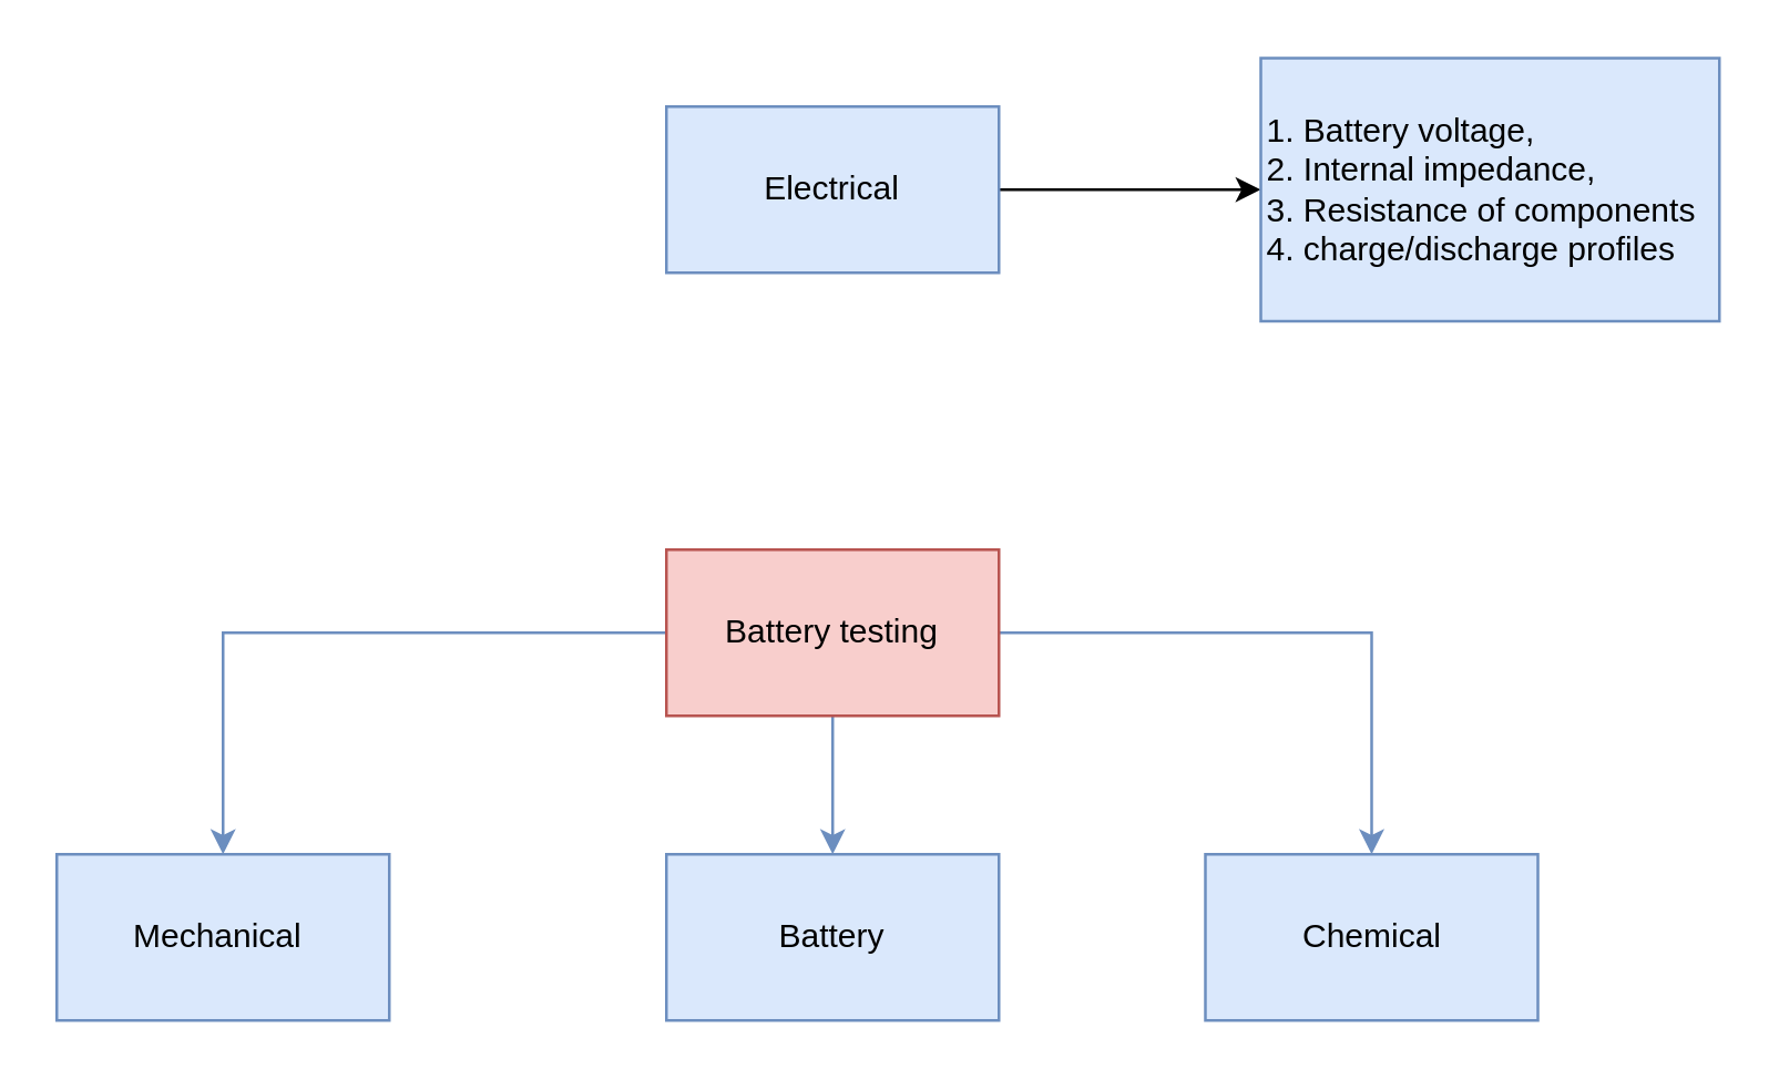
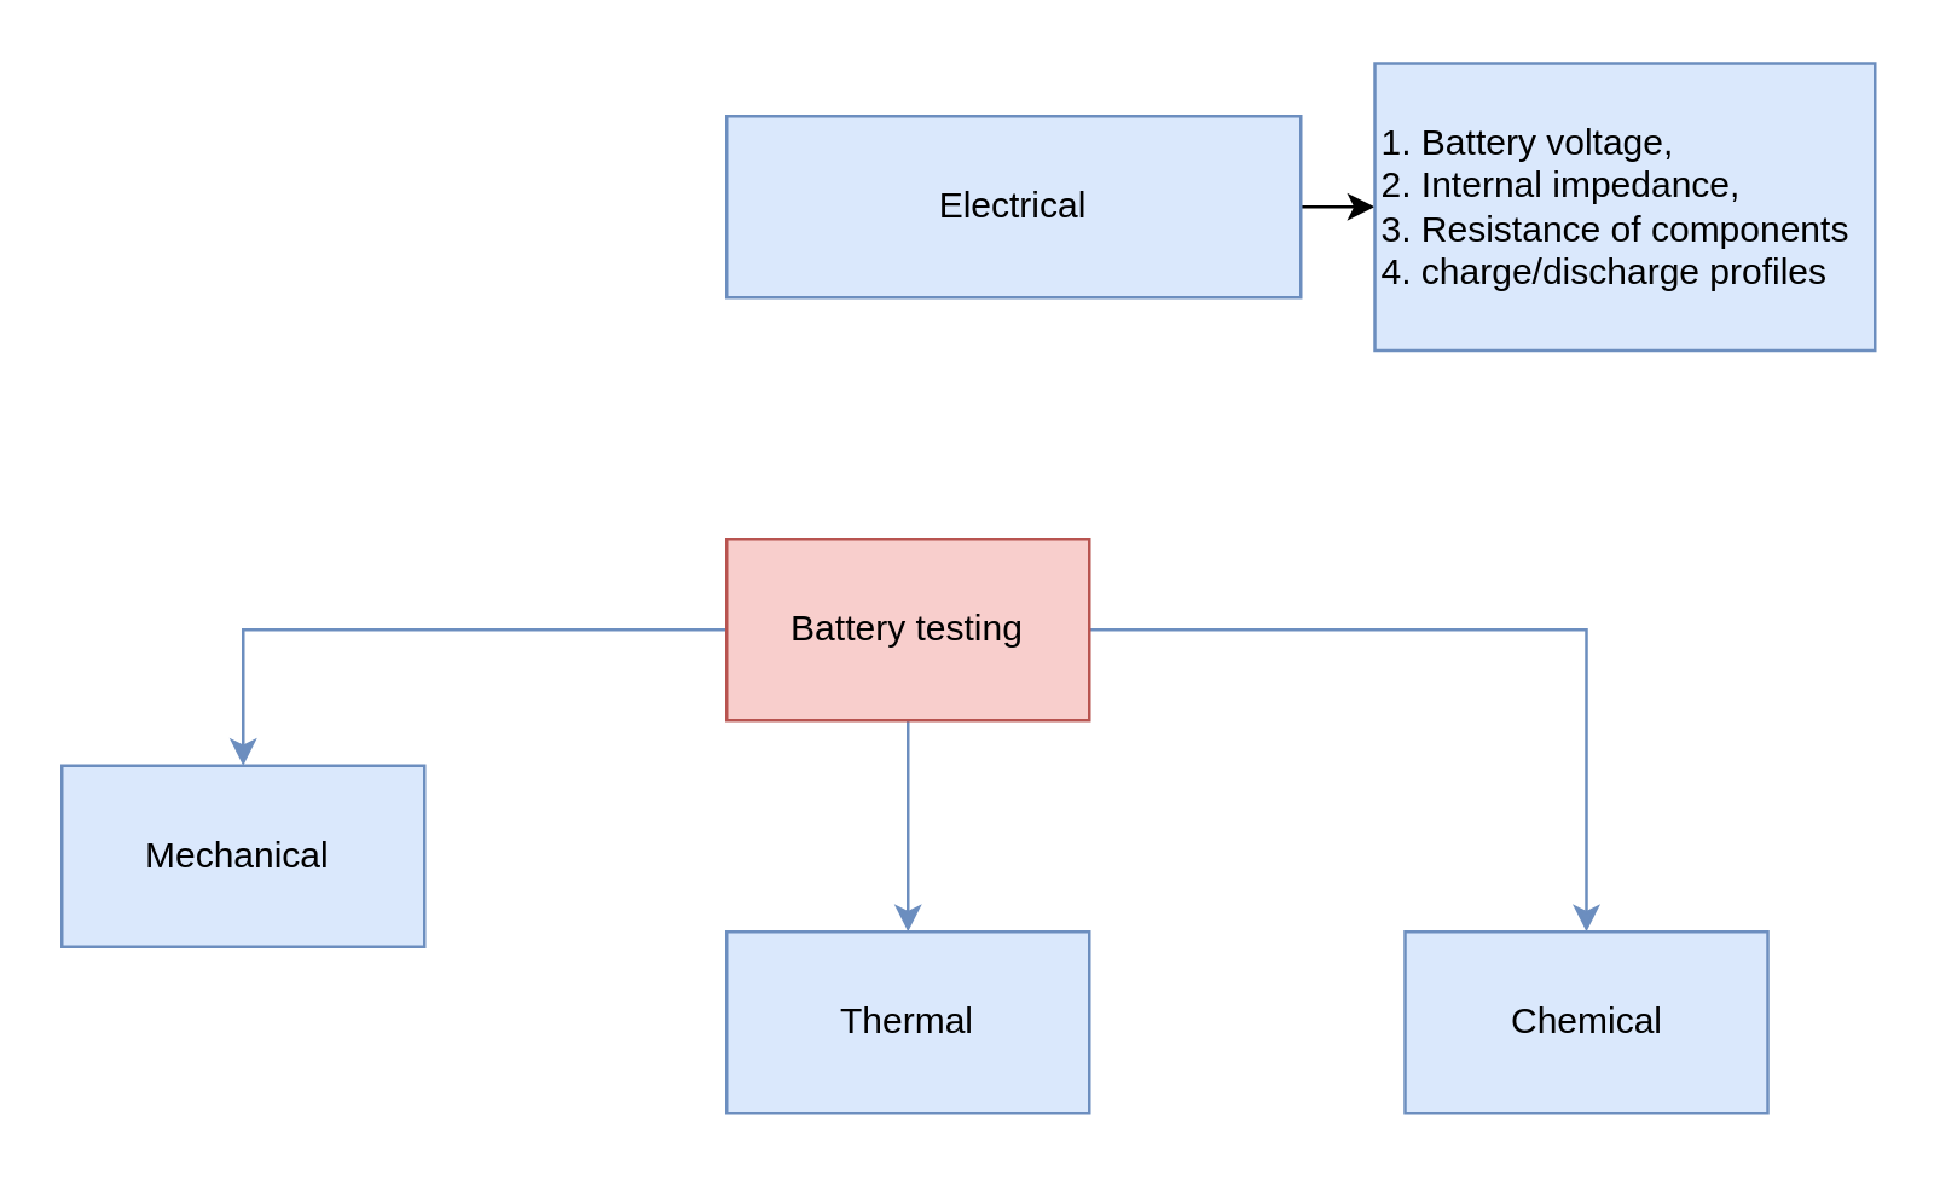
- <mxCell id="10" value="Electrical" style="rounded=0;whiteSpace=wrap;html=1;fillColor=#dae8fc;strokeColor=#6c8ebf;" vertex="1" parent="1"><mxGeometry x="240" y="38" width="120" height="60" as="geometry" /></mxCell>
+ <mxCell id="10" value="Electrical" style="rounded=0;whiteSpace=wrap;html=1;fillColor=#dae8fc;strokeColor=#6c8ebf;" vertex="1" parent="1"><mxGeometry x="240" y="38" width="190" height="60" as="geometry" /></mxCell>
- <mxCell id="5" value="Battery testing" style="rounded=0;whiteSpace=wrap;html=1;fillColor=#f8cecc;strokeColor=#b85450;" vertex="1" parent="1"><mxGeometry x="240" y="198" width="120" height="60" as="geometry" /></mxCell>
+ <mxCell id="5" value="Battery testing" style="rounded=0;whiteSpace=wrap;html=1;fillColor=#f8cecc;strokeColor=#b85450;" vertex="1" parent="1"><mxGeometry x="240" y="178" width="120" height="60" as="geometry" /></mxCell>
- <mxCell id="7" value="Mechanical&amp;nbsp;" style="whiteSpace=wrap;html=1;rounded=0;fillColor=#dae8fc;strokeColor=#6c8ebf;" vertex="1" parent="1"><mxGeometry x="20" y="308" width="120" height="60" as="geometry" /></mxCell>
+ <mxCell id="7" value="Mechanical&amp;nbsp;" style="whiteSpace=wrap;html=1;rounded=0;fillColor=#dae8fc;strokeColor=#6c8ebf;" vertex="1" parent="1"><mxGeometry x="20" y="253" width="120" height="60" as="geometry" /></mxCell>
- <mxCell id="6" value="Battery" style="whiteSpace=wrap;html=1;rounded=0;fillColor=#dae8fc;strokeColor=#6c8ebf;" vertex="1" parent="1"><mxGeometry x="240" y="308" width="120" height="60" as="geometry" /></mxCell>
+ <mxCell id="6" value="Thermal" style="whiteSpace=wrap;html=1;rounded=0;fillColor=#dae8fc;strokeColor=#6c8ebf;" vertex="1" parent="1"><mxGeometry x="240" y="308" width="120" height="60" as="geometry" /></mxCell>
- <mxCell id="8" value="Chemical" style="whiteSpace=wrap;html=1;rounded=0;fillColor=#dae8fc;strokeColor=#6c8ebf;" vertex="1" parent="1"><mxGeometry x="434.5" y="308" width="120" height="60" as="geometry" /></mxCell>
+ <mxCell id="8" value="Chemical" style="whiteSpace=wrap;html=1;rounded=0;fillColor=#dae8fc;strokeColor=#6c8ebf;" vertex="1" parent="1"><mxGeometry x="464.5" y="308" width="120" height="60" as="geometry" /></mxCell>
